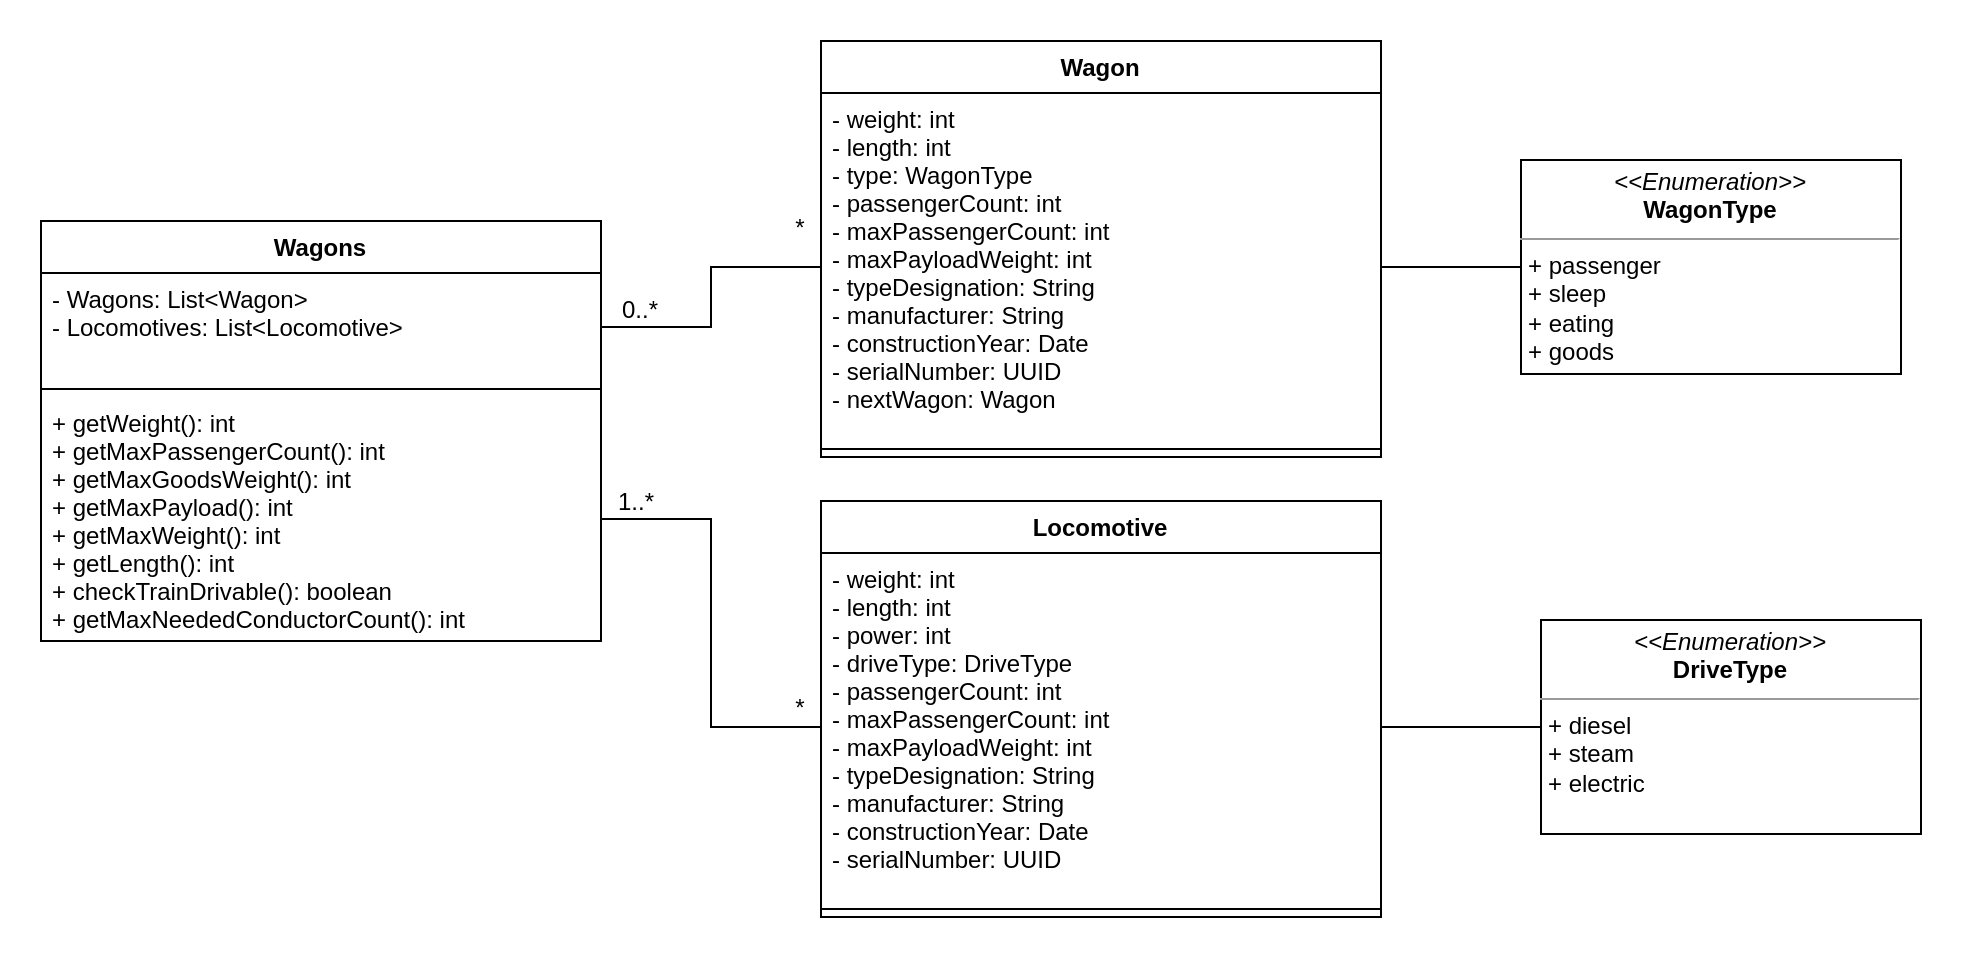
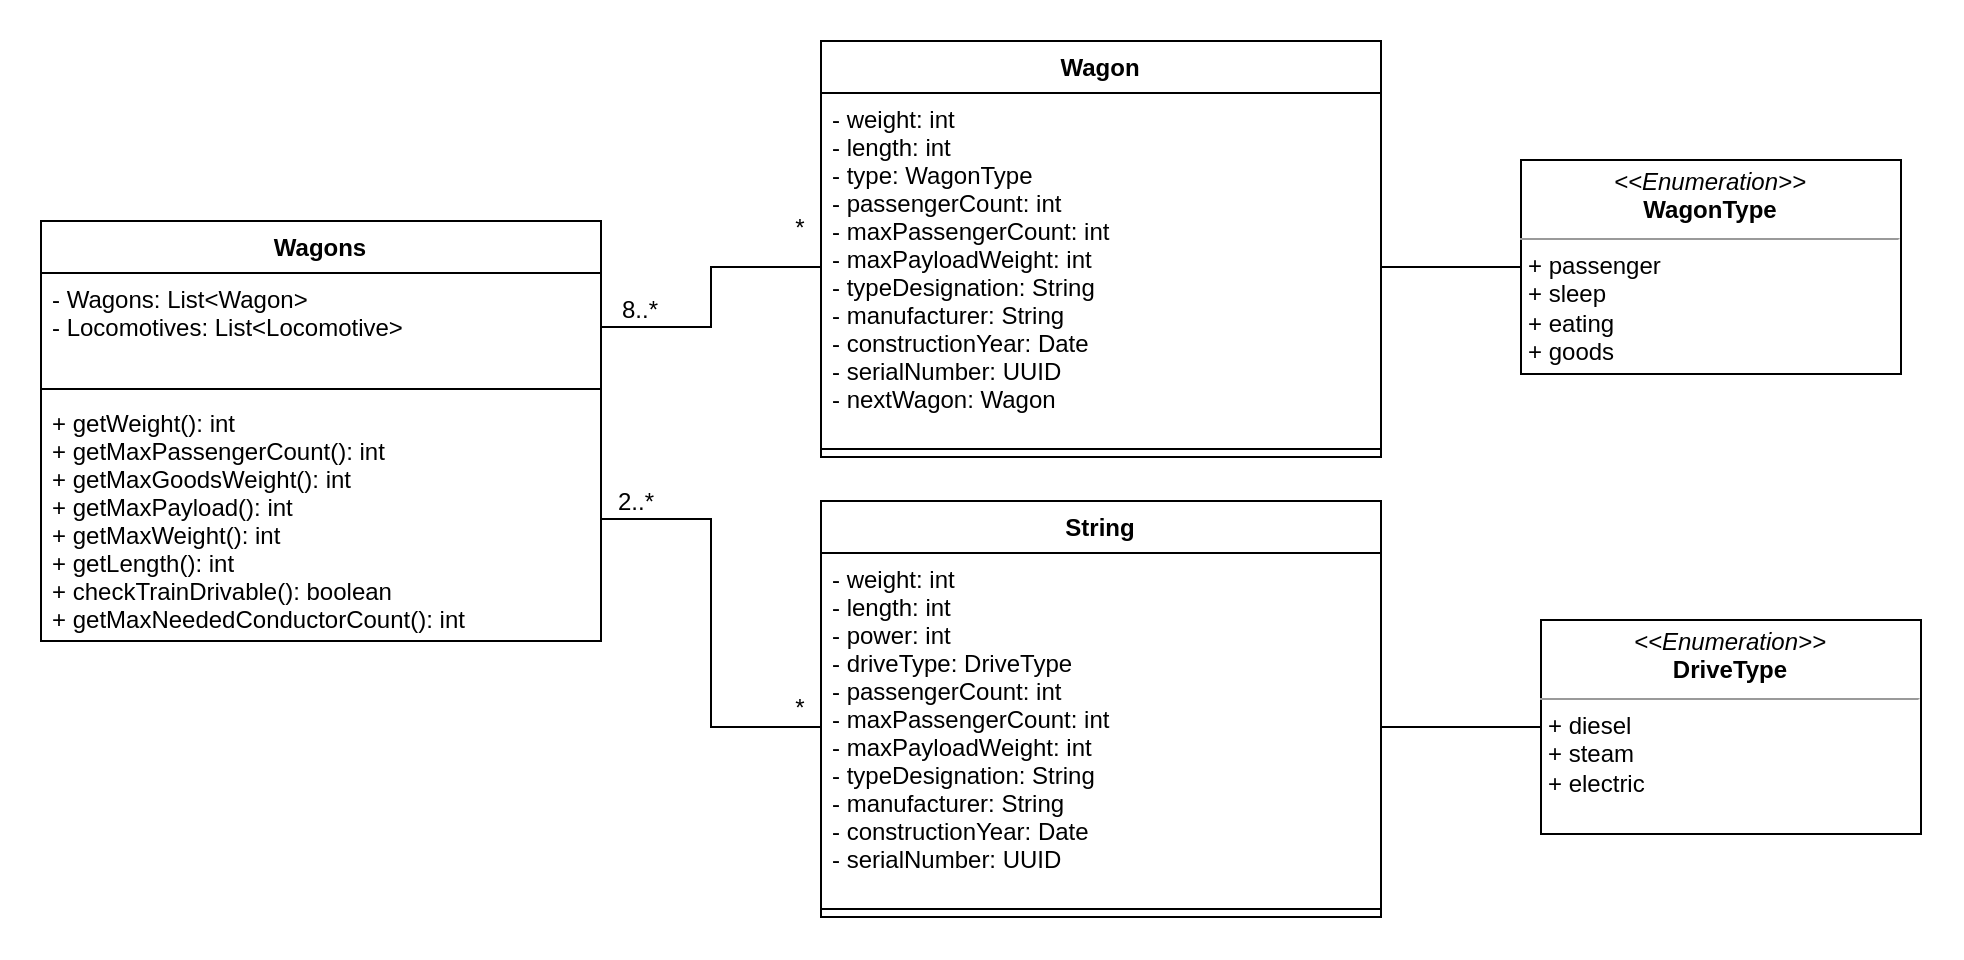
- <mxCell id="20" value="0..*" style="text;html=1;strokeColor=none;fillColor=none;align=center;verticalAlign=middle;whiteSpace=wrap;rounded=0;" vertex="1" parent="1"><mxGeometry x="310" y="150" width="20" height="10" as="geometry" /></mxCell>
+ <mxCell id="20" value="8..*" style="text;html=1;strokeColor=none;fillColor=none;align=center;verticalAlign=middle;whiteSpace=wrap;rounded=0;" vertex="1" parent="1"><mxGeometry x="310" y="150" width="20" height="10" as="geometry" /></mxCell>
- <mxCell id="21" value="1..*" style="text;html=1;strokeColor=none;fillColor=none;align=center;verticalAlign=middle;whiteSpace=wrap;rounded=0;" vertex="1" parent="1"><mxGeometry x="308" y="246" width="20" height="10" as="geometry" /></mxCell>
+ <mxCell id="21" value="2..*" style="text;html=1;strokeColor=none;fillColor=none;align=center;verticalAlign=middle;whiteSpace=wrap;rounded=0;" vertex="1" parent="1"><mxGeometry x="308" y="246" width="20" height="10" as="geometry" /></mxCell>
- <mxCell id="9" value="Locomotive" style="swimlane;fontStyle=1;align=center;verticalAlign=top;childLayout=stackLayout;horizontal=1;startSize=26;horizontalStack=0;resizeParent=1;resizeParentMax=0;resizeLast=0;collapsible=1;marginBottom=0;" vertex="1" parent="1"><mxGeometry x="410" y="250" width="280" height="208" as="geometry" /></mxCell>
+ <mxCell id="9" value="String" style="swimlane;fontStyle=1;align=center;verticalAlign=top;childLayout=stackLayout;horizontal=1;startSize=26;horizontalStack=0;resizeParent=1;resizeParentMax=0;resizeLast=0;collapsible=1;marginBottom=0;" vertex="1" parent="1"><mxGeometry x="410" y="250" width="280" height="208" as="geometry" /></mxCell>
